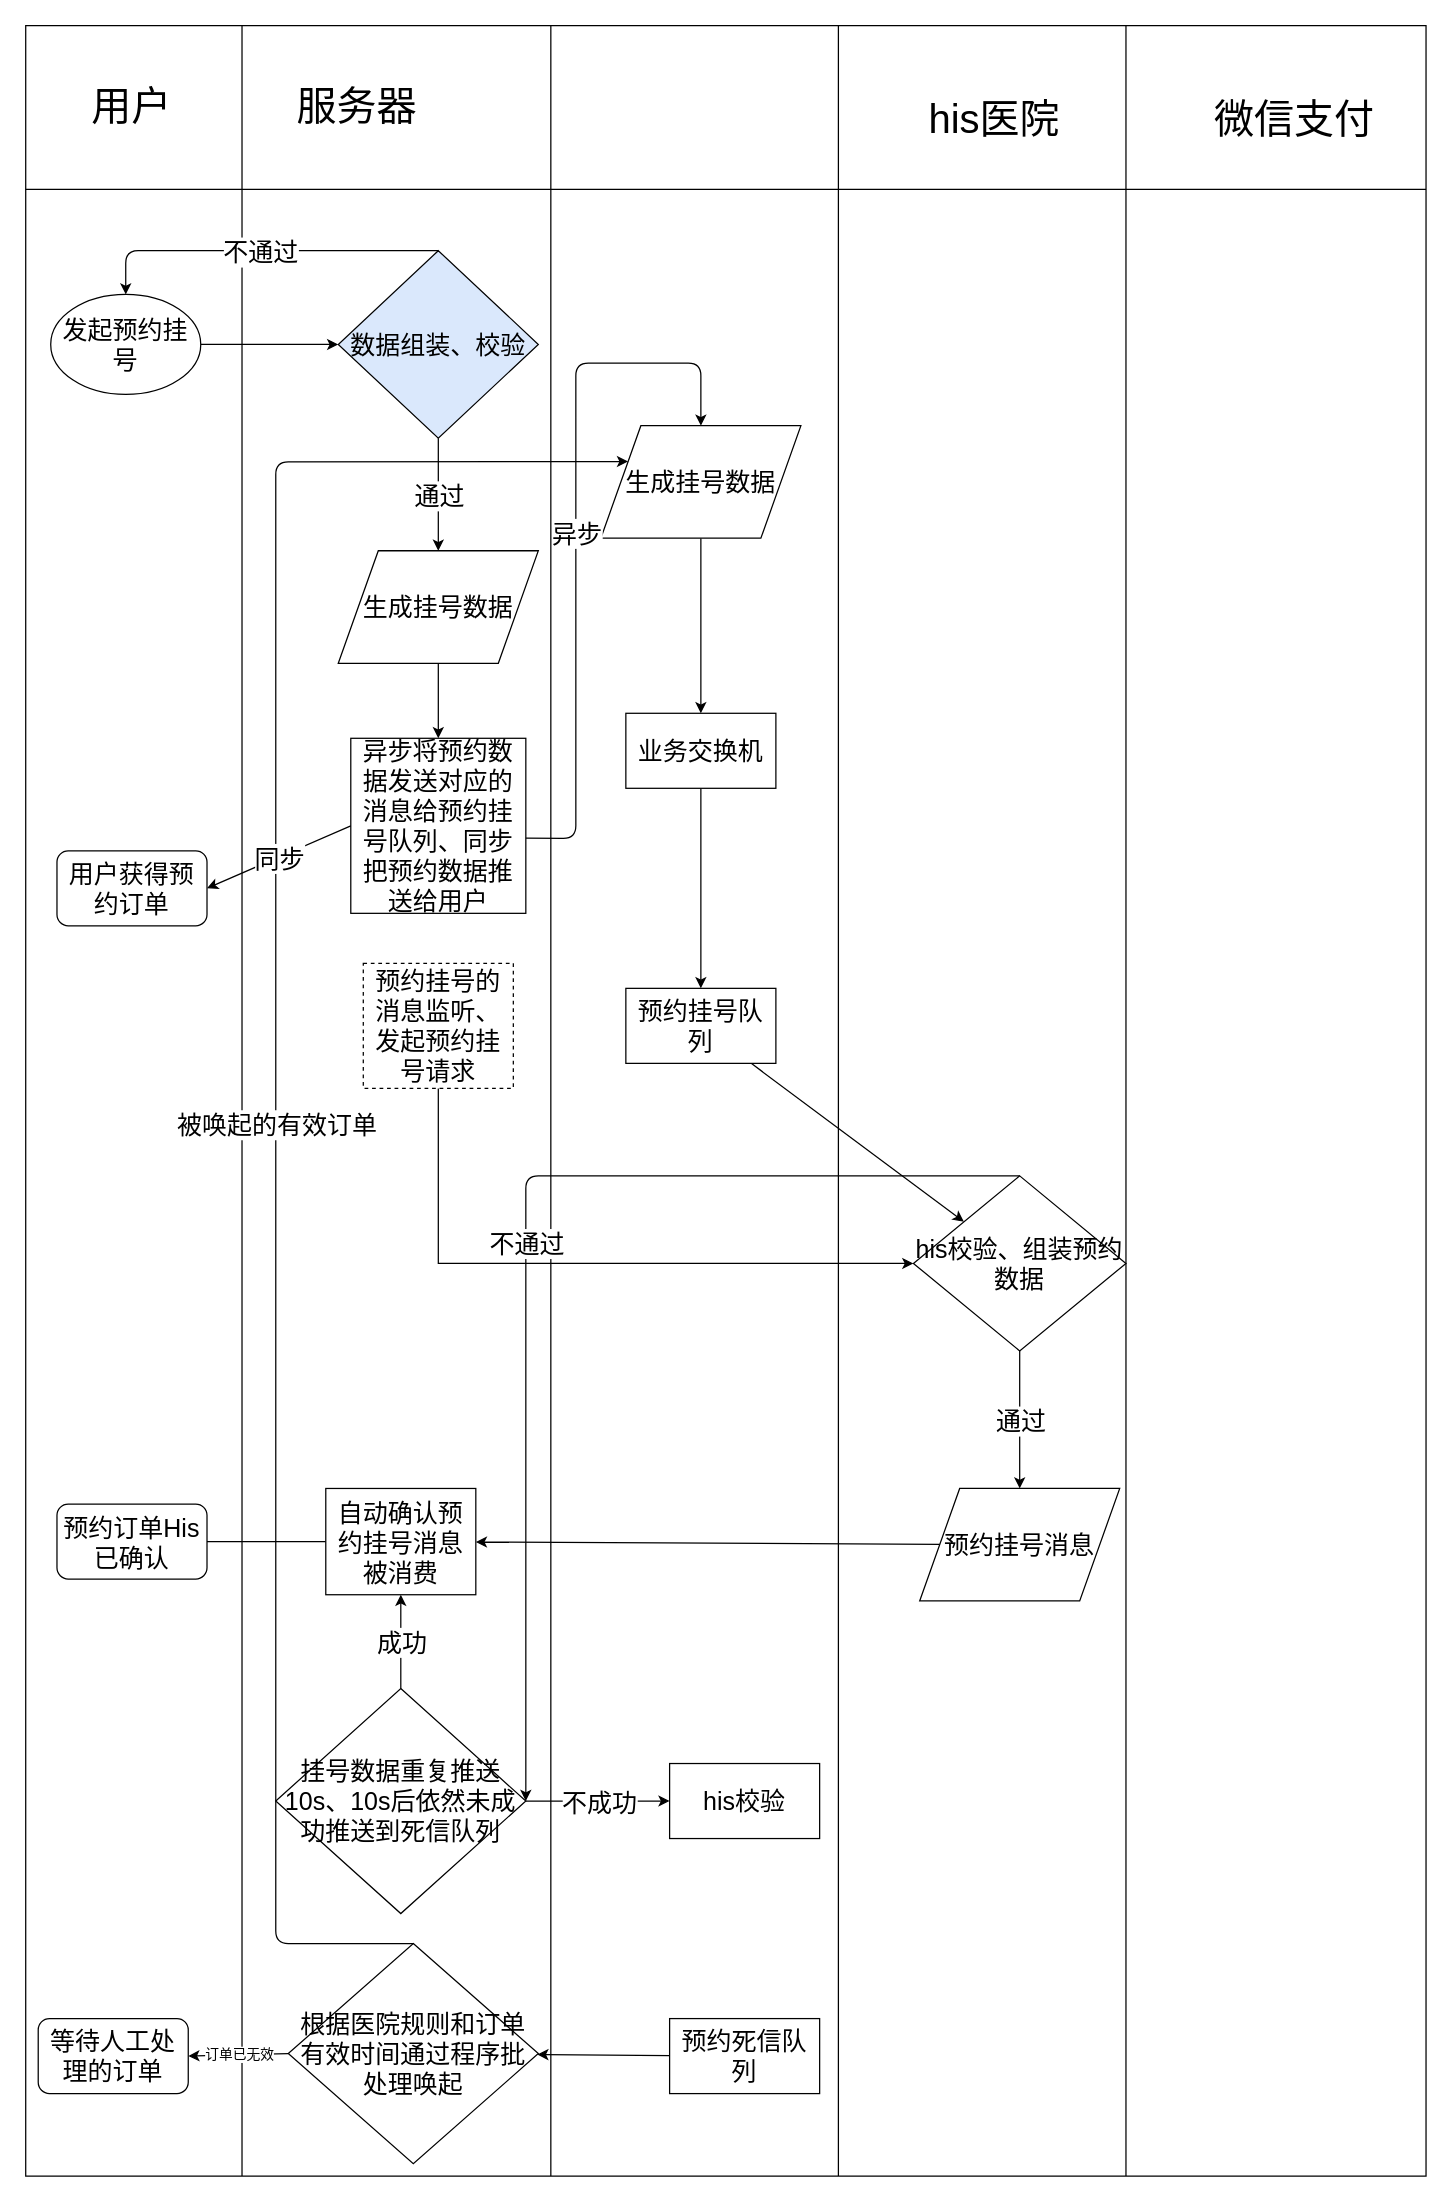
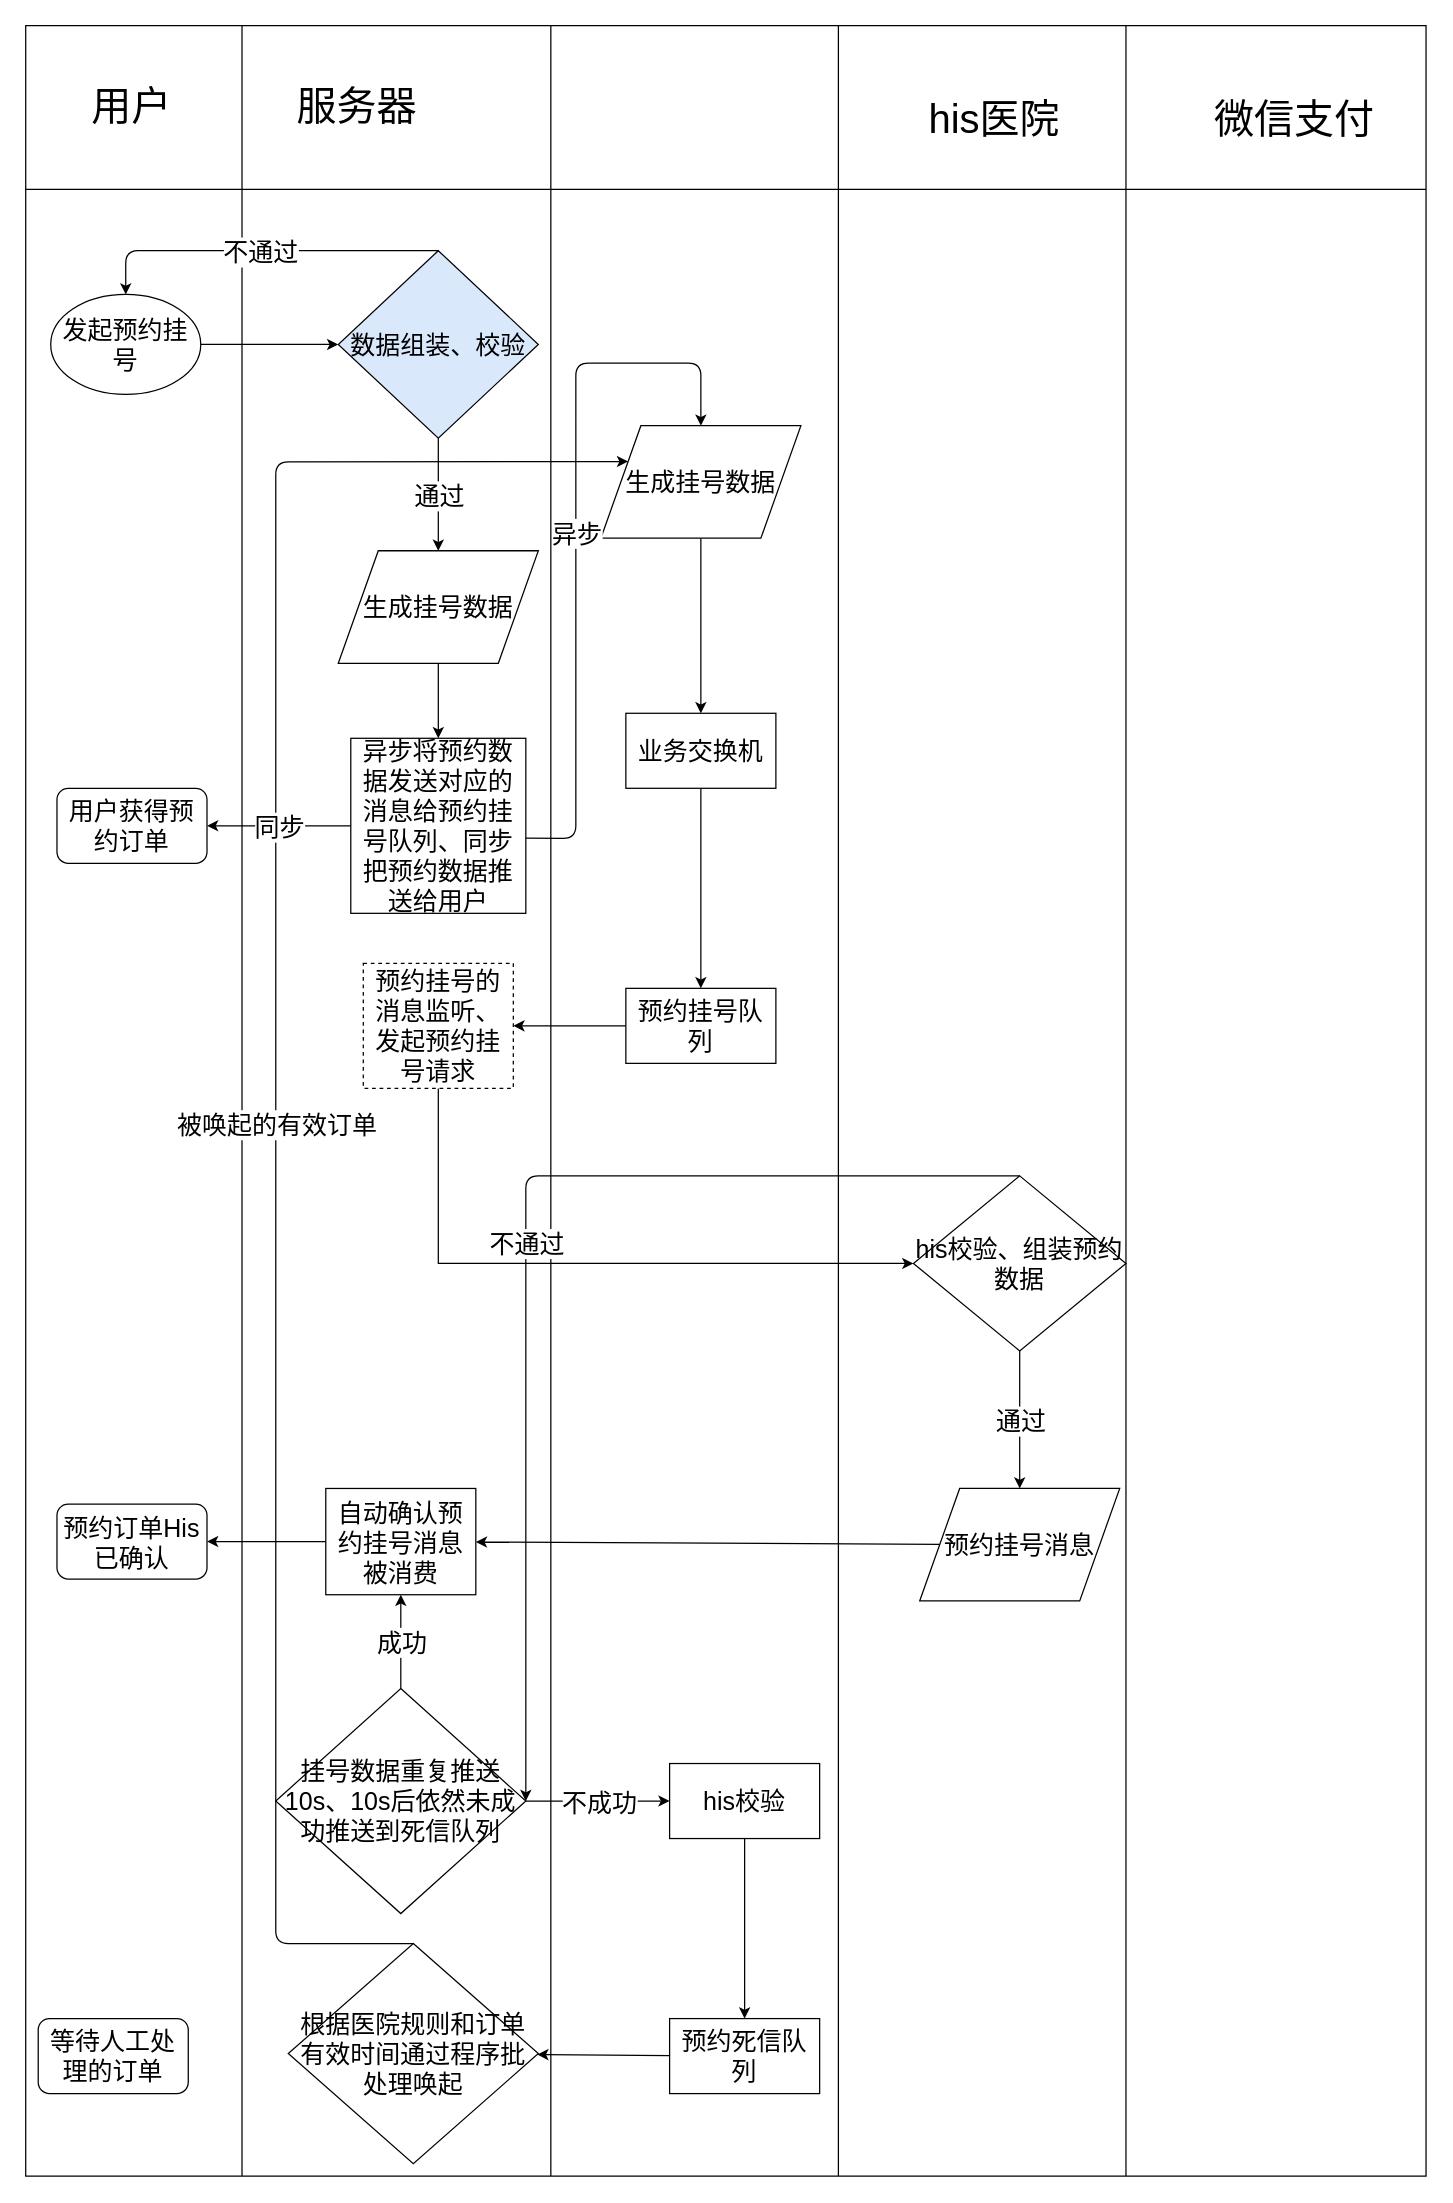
- <mxCell id="46" value="&lt;font style=&quot;font-size: 20px&quot;&gt;用户获得预约订单&lt;/font&gt;" style="rounded=1;whiteSpace=wrap;html=1;" vertex="1" parent="1"><mxGeometry x="45" y="680" width="120" height="60" as="geometry" /></mxCell>
+ <mxCell id="46" value="&lt;font style=&quot;font-size: 20px&quot;&gt;用户获得预约订单&lt;/font&gt;" style="rounded=1;whiteSpace=wrap;html=1;" vertex="1" parent="1"><mxGeometry x="45" y="630" width="120" height="60" as="geometry" /></mxCell>
- <mxCell id="32" value="" style="edgeStyle=none;rounded=0;orthogonalLoop=1;jettySize=auto;html=1;" edge="1" parent="1" source="33" target="36"><mxGeometry relative="1" as="geometry" /></mxCell>
+ <mxCell id="32" value="" style="edgeStyle=none;rounded=0;orthogonalLoop=1;jettySize=auto;html=1;" edge="1" parent="1" source="33" target="35"><mxGeometry relative="1" as="geometry" /></mxCell>
- <mxCell id="44" value="" style="edgeStyle=none;rounded=0;orthogonalLoop=1;jettySize=auto;html=1;endArrow=none;" edge="1" parent="1" source="45" target="48"><mxGeometry relative="1" as="geometry" /></mxCell>
+ <mxCell id="44" value="" style="edgeStyle=none;rounded=0;orthogonalLoop=1;jettySize=auto;html=1;" edge="1" parent="1" source="45" target="48"><mxGeometry relative="1" as="geometry" /></mxCell>
+ <mxCell id="51" value="" style="edgeStyle=none;rounded=0;orthogonalLoop=1;jettySize=auto;html=1;" edge="1" parent="1" source="52" target="54"><mxGeometry relative="1" as="geometry" /></mxCell>
- <mxCell id="57" value="" style="endArrow=classic;html=1;exitX=0;exitY=0.5;exitDx=0;exitDy=0;entryX=1;entryY=0.5;entryDx=0;entryDy=0;" edge="1" parent="1" source="55" target="56"><mxGeometry relative="1" as="geometry"><mxPoint x="150" y="1380" as="sourcePoint" /><mxPoint x="250" y="1380" as="targetPoint" /></mxGeometry></mxCell>
- <mxCell id="58" value="订单已无效" style="edgeLabel;resizable=0;html=1;align=center;verticalAlign=middle;" connectable="0" vertex="1" parent="57"><mxGeometry relative="1" as="geometry" /></mxCell>
